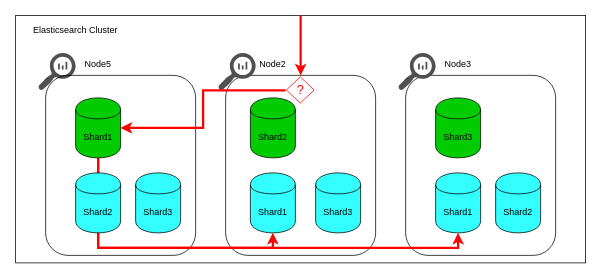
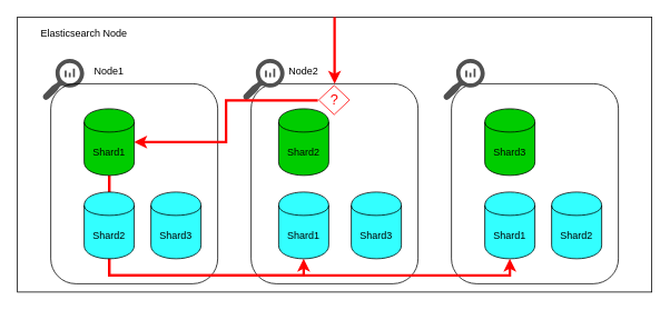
- <mxCell id="20" value="Elasticsearch Cluster" style="text;html=1;strokeColor=none;fillColor=none;align=center;verticalAlign=middle;whiteSpace=wrap;rounded=0;" parent="1" vertex="1"><mxGeometry x="40" y="30" width="120" height="20" as="geometry" /></mxCell>
+ <mxCell id="20" value="Elasticsearch Node" style="text;html=1;strokeColor=none;fillColor=none;align=center;verticalAlign=middle;whiteSpace=wrap;rounded=0;" parent="1" vertex="1"><mxGeometry x="40" y="30" width="120" height="20" as="geometry" /></mxCell>
- <mxCell id="21" value="Node5" style="text;html=1;strokeColor=none;fillColor=none;align=center;verticalAlign=middle;whiteSpace=wrap;rounded=0;" parent="1" vertex="1"><mxGeometry x="110" y="75" width="40" height="20" as="geometry" /></mxCell>
+ <mxCell id="21" value="Node1" style="text;html=1;strokeColor=none;fillColor=none;align=center;verticalAlign=middle;whiteSpace=wrap;rounded=0;" parent="1" vertex="1"><mxGeometry x="110" y="75" width="40" height="20" as="geometry" /></mxCell>
- <mxCell id="23" value="Node3" style="text;html=1;strokeColor=none;fillColor=none;align=center;verticalAlign=middle;whiteSpace=wrap;rounded=0;" parent="1" vertex="1"><mxGeometry x="590" y="75" width="40" height="20" as="geometry" /></mxCell>
